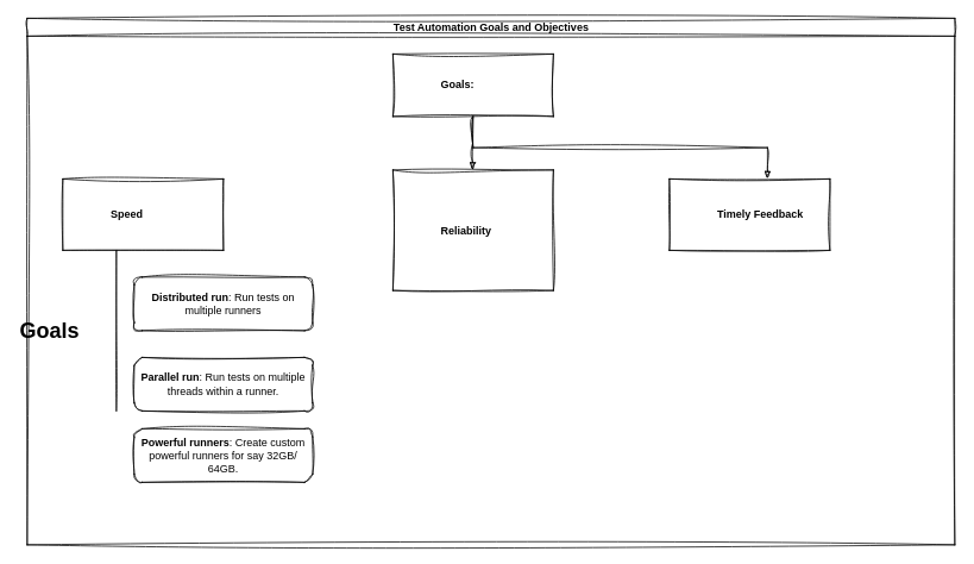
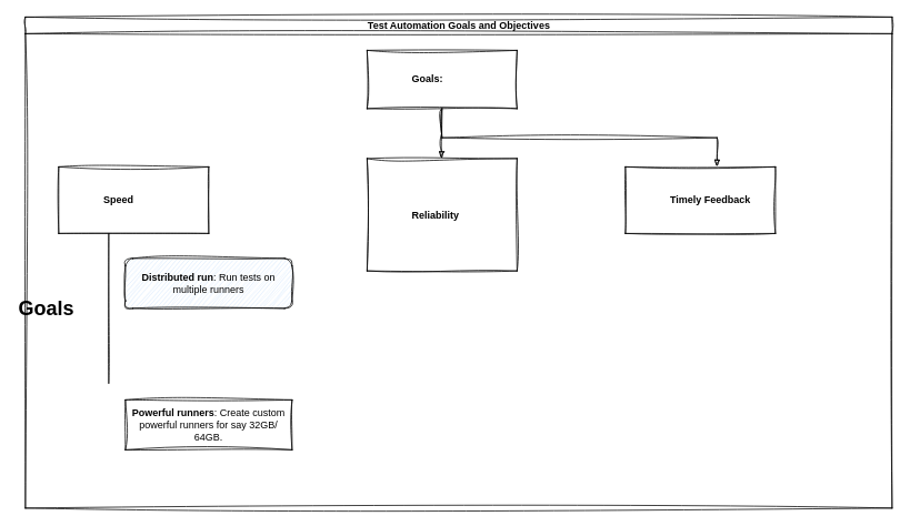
- <mxCell id="9" value="&lt;b&gt;Distributed run&lt;/b&gt;: Run tests on multiple runners" style="rounded=1;whiteSpace=wrap;html=1;sketch=1;curveFitting=1;jiggle=2;" vertex="1" parent="2"><mxGeometry x="120" y="290" width="200" height="60" as="geometry" /></mxCell>
+ <mxCell id="9" value="&lt;b&gt;Distributed run&lt;/b&gt;: Run tests on multiple runners" style="rounded=1;whiteSpace=wrap;html=1;sketch=1;curveFitting=1;jiggle=2;fillColor=#dae8fc;" vertex="1" parent="2"><mxGeometry x="120" y="290" width="200" height="60" as="geometry" /></mxCell>
- <mxCell id="12" value="&lt;b&gt;Parallel run&lt;/b&gt;: Run tests on multiple threads within a runner." style="rounded=1;whiteSpace=wrap;html=1;sketch=1;curveFitting=1;jiggle=2;" vertex="1" parent="2"><mxGeometry x="120" y="380" width="200" height="60" as="geometry" /></mxCell>
- <mxCell id="13" value="&lt;b&gt;Powerful runners&lt;/b&gt;: Create custom powerful runners for say 32GB/ 64GB." style="rounded=1;whiteSpace=wrap;html=1;sketch=1;curveFitting=1;jiggle=2;" vertex="1" parent="2"><mxGeometry x="120" y="460" width="200" height="60" as="geometry" /></mxCell>
+ <mxCell id="13" value="&lt;b&gt;Powerful runners&lt;/b&gt;: Create custom powerful runners for say 32GB/ 64GB." style="whiteSpace=wrap;html=1;sketch=1;curveFitting=1;jiggle=2;rounded=0;" vertex="1" parent="2"><mxGeometry x="120" y="460" width="200" height="60" as="geometry" /></mxCell>
